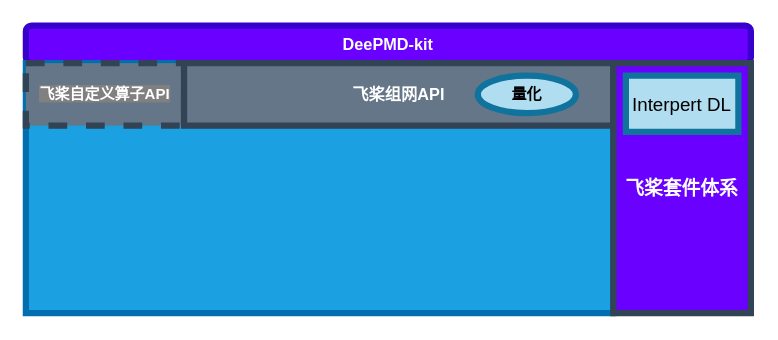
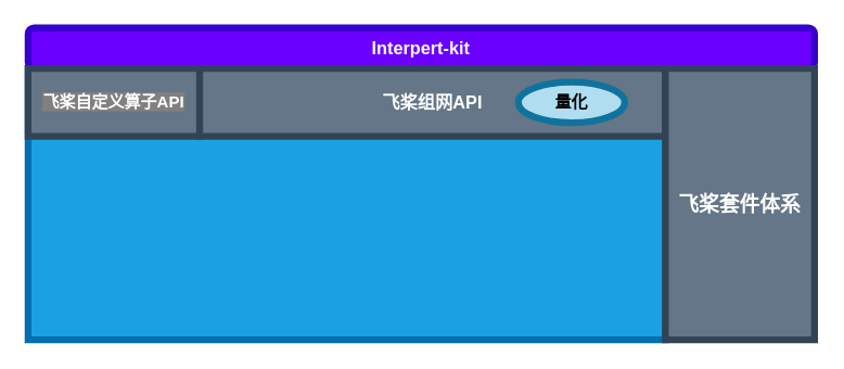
- <mxCell id="2" value="&lt;b&gt;&lt;font style=&quot;font-size: 13px&quot;&gt;DeePMD-kit&lt;/font&gt;&lt;/b&gt;" style="rounded=1;whiteSpace=wrap;html=1;fillColor=#6a00ff;strokeColor=#3700CC;fontColor=#ffffff;strokeWidth=5;" vertex="1" parent="1"><mxGeometry x="20" y="20" width="580" height="30" as="geometry" /></mxCell>
+ <mxCell id="2" value="&lt;b&gt;&lt;font style=&quot;font-size: 13px&quot;&gt;Interpert-kit&lt;/font&gt;&lt;/b&gt;" style="rounded=1;whiteSpace=wrap;html=1;fillColor=#6a00ff;strokeColor=#3700CC;fontColor=#ffffff;strokeWidth=5;" vertex="1" parent="1"><mxGeometry x="20" y="20" width="580" height="30" as="geometry" /></mxCell>
- <mxCell id="5" value="&lt;span style=&quot;font-family: &amp;#34;helvetica&amp;#34; ; font-size: 12px ; font-style: normal ; letter-spacing: normal ; text-align: center ; text-indent: 0px ; text-transform: none ; word-spacing: 0px ; display: inline ; float: none ; background-color: rgb(128 , 128 , 128)&quot;&gt;飞桨自定义算子API&lt;/span&gt;" style="rounded=0;whiteSpace=wrap;html=1;strokeWidth=5;fontStyle=1;fillColor=#647687;strokeColor=#314354;fontColor=#ffffff;dashed=1;" vertex="1" parent="3"><mxGeometry width="126.538" height="50" as="geometry" /></mxCell>
+ <mxCell id="5" value="&lt;span style=&quot;font-family: &amp;#34;helvetica&amp;#34; ; font-size: 12px ; font-style: normal ; letter-spacing: normal ; text-align: center ; text-indent: 0px ; text-transform: none ; word-spacing: 0px ; display: inline ; float: none ; background-color: rgb(128 , 128 , 128)&quot;&gt;飞桨自定义算子API&lt;/span&gt;" style="rounded=0;whiteSpace=wrap;html=1;strokeWidth=5;fontStyle=1;fillColor=#647687;strokeColor=#314354;fontColor=#ffffff;" vertex="1" parent="3"><mxGeometry width="126.538" height="50" as="geometry" /></mxCell>
- <mxCell id="9" value="Interpert DL" style="rounded=0;whiteSpace=wrap;html=1;fontSize=15;strokeWidth=5;fillColor=#b1ddf0;strokeColor=#10739e;" vertex="1" parent="1"><mxGeometry x="500" y="60" width="90" height="45" as="geometry" /></mxCell>
- <mxCell id="8" value="&lt;b&gt;飞桨套件体系&lt;/b&gt;" style="rounded=0;whiteSpace=wrap;html=1;fontSize=15;strokeWidth=5;fillColor=#6a00ff;strokeColor=#314354;fontColor=#ffffff;" vertex="1" parent="1"><mxGeometry x="490" y="50" width="110" height="200" as="geometry" /></mxCell>
+ <mxCell id="8" value="&lt;b&gt;飞桨套件体系&lt;/b&gt;" style="rounded=0;whiteSpace=wrap;html=1;fontSize=15;strokeWidth=5;fillColor=#647687;strokeColor=#314354;fontColor=#ffffff;" vertex="1" parent="1"><mxGeometry x="490" y="50" width="110" height="200" as="geometry" /></mxCell>
